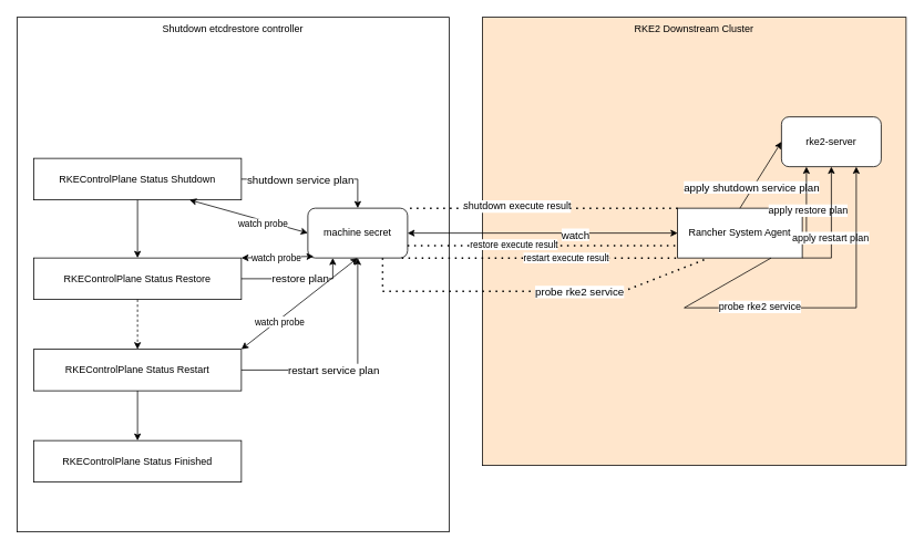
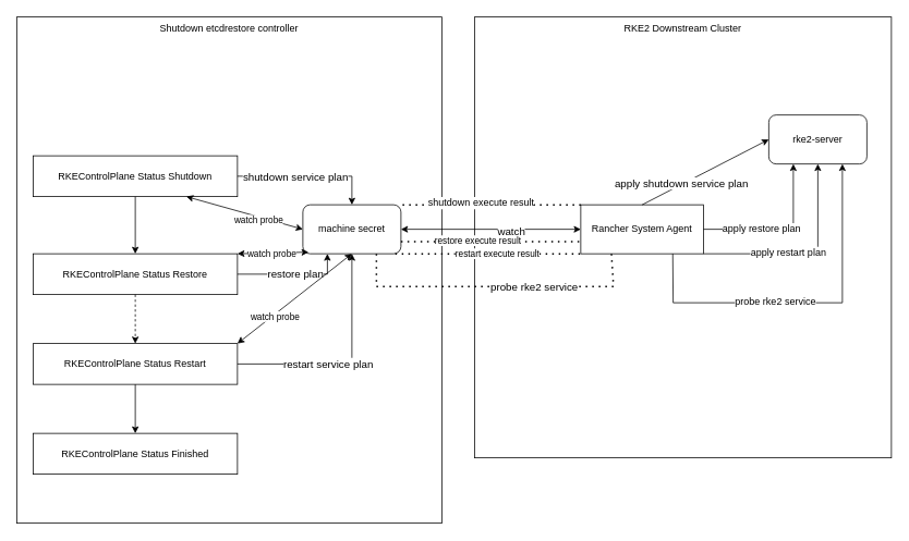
- <mxCell id="2" value="RKE2 Downstream Cluster" style="rounded=0;whiteSpace=wrap;html=1;verticalAlign=top;fillColor=#ffe6cc;" vertex="1" parent="1"><mxGeometry x="580" y="20" width="510" height="540" as="geometry" /></mxCell>
+ <mxCell id="2" value="RKE2 Downstream Cluster" style="rounded=0;whiteSpace=wrap;html=1;verticalAlign=top;" vertex="1" parent="1"><mxGeometry x="580" y="20" width="510" height="540" as="geometry" /></mxCell>
- <mxCell id="5" value="Rancher System Agent" style="rounded=0;whiteSpace=wrap;html=1;" vertex="1" parent="1"><mxGeometry x="815" y="250" width="150" height="60" as="geometry" /></mxCell>
+ <mxCell id="5" value="Rancher System Agent" style="rounded=0;whiteSpace=wrap;html=1;" vertex="1" parent="1"><mxGeometry x="710" y="250" width="150" height="60" as="geometry" /></mxCell>
